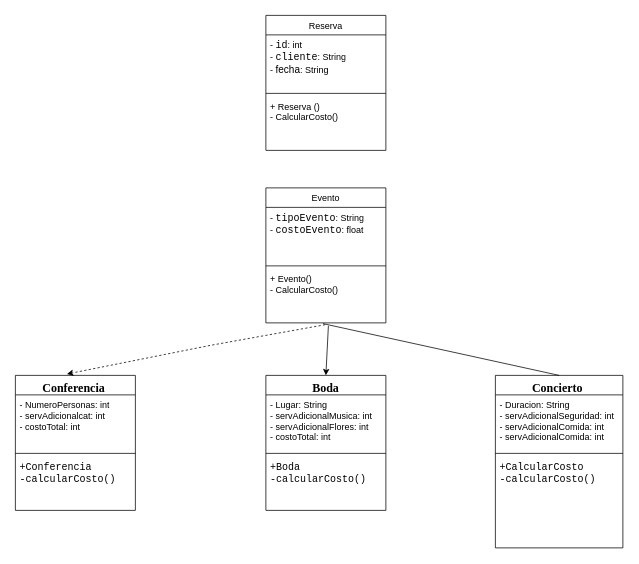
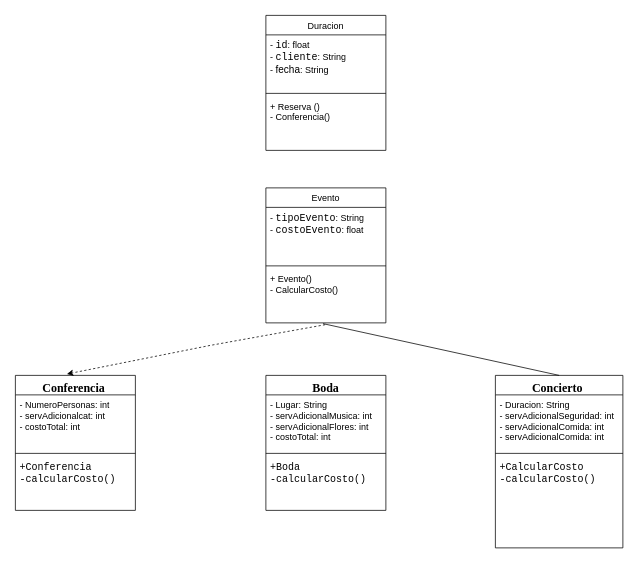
- <mxCell id="2" value="&lt;span style=&quot;font-weight: 400;&quot;&gt;Reserva&lt;/span&gt;" style="swimlane;fontStyle=1;align=center;verticalAlign=top;childLayout=stackLayout;horizontal=1;startSize=26;horizontalStack=0;resizeParent=1;resizeParentMax=0;resizeLast=0;collapsible=1;marginBottom=0;whiteSpace=wrap;html=1;" parent="1" vertex="1"><mxGeometry x="354" y="20" width="160" height="180" as="geometry" /></mxCell>
+ <mxCell id="2" value="&lt;span style=&quot;font-weight: 400;&quot;&gt;Duracion&lt;/span&gt;" style="swimlane;fontStyle=1;align=center;verticalAlign=top;childLayout=stackLayout;horizontal=1;startSize=26;horizontalStack=0;resizeParent=1;resizeParentMax=0;resizeLast=0;collapsible=1;marginBottom=0;whiteSpace=wrap;html=1;" parent="1" vertex="1"><mxGeometry x="354" y="20" width="160" height="180" as="geometry" /></mxCell>
- <mxCell id="3" value="-&amp;nbsp;&lt;span style=&quot;font-family: &amp;quot;Courier New&amp;quot;; font-size: 13.333px;&quot;&gt;id&lt;/span&gt;: int&lt;div&gt;-&amp;nbsp;&lt;span style=&quot;font-family: &amp;quot;Courier New&amp;quot;; font-size: 13.333px;&quot;&gt;cliente&lt;/span&gt;: String&lt;/div&gt;&lt;div&gt;-&amp;nbsp;&lt;span style=&quot;font-size: 13.333px;&quot;&gt;fecha&lt;/span&gt;: String&lt;br&gt;&lt;/div&gt;" style="text;strokeColor=none;fillColor=none;align=left;verticalAlign=top;spacingLeft=4;spacingRight=4;overflow=hidden;rotatable=0;points=[[0,0.5],[1,0.5]];portConstraint=eastwest;whiteSpace=wrap;html=1;" parent="2" vertex="1"><mxGeometry y="26" width="160" height="74" as="geometry" /></mxCell>
+ <mxCell id="3" value="-&amp;nbsp;&lt;span style=&quot;font-family: &amp;quot;Courier New&amp;quot;; font-size: 13.333px;&quot;&gt;id&lt;/span&gt;: float&lt;div&gt;-&amp;nbsp;&lt;span style=&quot;font-family: &amp;quot;Courier New&amp;quot;; font-size: 13.333px;&quot;&gt;cliente&lt;/span&gt;: String&lt;/div&gt;&lt;div&gt;-&amp;nbsp;&lt;span style=&quot;font-size: 13.333px;&quot;&gt;fecha&lt;/span&gt;: String&lt;br&gt;&lt;/div&gt;" style="text;strokeColor=none;fillColor=none;align=left;verticalAlign=top;spacingLeft=4;spacingRight=4;overflow=hidden;rotatable=0;points=[[0,0.5],[1,0.5]];portConstraint=eastwest;whiteSpace=wrap;html=1;" parent="2" vertex="1"><mxGeometry y="26" width="160" height="74" as="geometry" /></mxCell>
- <mxCell id="5" value="+ Reserva ()&lt;div&gt;- CalcularCosto()&lt;br&gt;&lt;div&gt;&lt;br&gt;&lt;/div&gt;&lt;/div&gt;" style="text;strokeColor=none;fillColor=none;align=left;verticalAlign=top;spacingLeft=4;spacingRight=4;overflow=hidden;rotatable=0;points=[[0,0.5],[1,0.5]];portConstraint=eastwest;whiteSpace=wrap;html=1;" parent="2" vertex="1"><mxGeometry y="108" width="160" height="72" as="geometry" /></mxCell>
+ <mxCell id="5" value="+ Reserva ()&lt;div&gt;- Conferencia()&lt;br&gt;&lt;div&gt;&lt;br&gt;&lt;/div&gt;&lt;/div&gt;" style="text;strokeColor=none;fillColor=none;align=left;verticalAlign=top;spacingLeft=4;spacingRight=4;overflow=hidden;rotatable=0;points=[[0,0.5],[1,0.5]];portConstraint=eastwest;whiteSpace=wrap;html=1;" parent="2" vertex="1"><mxGeometry y="108" width="160" height="72" as="geometry" /></mxCell>
- <mxCell id="24" value="" style="endArrow=classic;html=1;rounded=0;entryX=0.5;entryY=0;entryDx=0;entryDy=0;exitX=0.521;exitY=1.054;exitDx=0;exitDy=0;exitPerimeter=0;" edge="1" parent="1" source="9" target="14"><mxGeometry width="50" height="50" relative="1" as="geometry"><mxPoint x="453" y="452" as="sourcePoint" /><mxPoint x="109" y="518" as="targetPoint" /><Array as="points" /></mxGeometry></mxCell>
